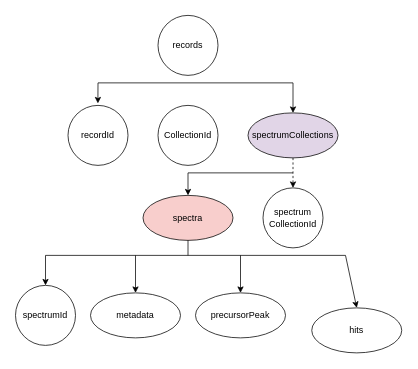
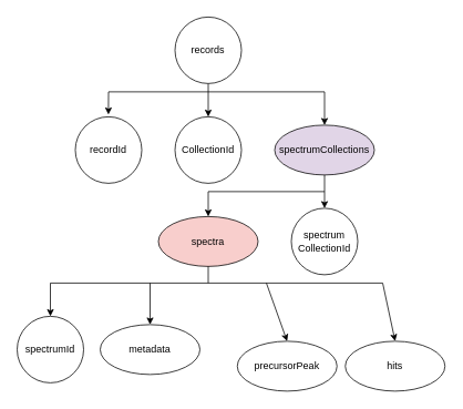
+ <mxCell id="2" value="" style="edgeStyle=orthogonalEdgeStyle;rounded=0;orthogonalLoop=1;jettySize=auto;html=1;" parent="1" source="3" target="5" edge="1"><mxGeometry relative="1" as="geometry" /></mxCell>
- <mxCell id="8" value="" style="edgeStyle=orthogonalEdgeStyle;rounded=0;orthogonalLoop=1;jettySize=auto;html=1;dashed=1;" parent="1" source="9" target="6" edge="1"><mxGeometry relative="1" as="geometry" /></mxCell>
+ <mxCell id="8" value="" style="edgeStyle=orthogonalEdgeStyle;rounded=0;orthogonalLoop=1;jettySize=auto;html=1;" parent="1" source="9" target="6" edge="1"><mxGeometry relative="1" as="geometry" /></mxCell>
- <mxCell id="12" value="precursorPeak" style="ellipse;whiteSpace=wrap;html=1;" parent="1" vertex="1"><mxGeometry x="260" y="390" width="120" height="60" as="geometry" /></mxCell>
+ <mxCell id="12" value="precursorPeak" style="ellipse;whiteSpace=wrap;html=1;" parent="1" vertex="1"><mxGeometry x="285" y="410" width="120" height="60" as="geometry" /></mxCell>
